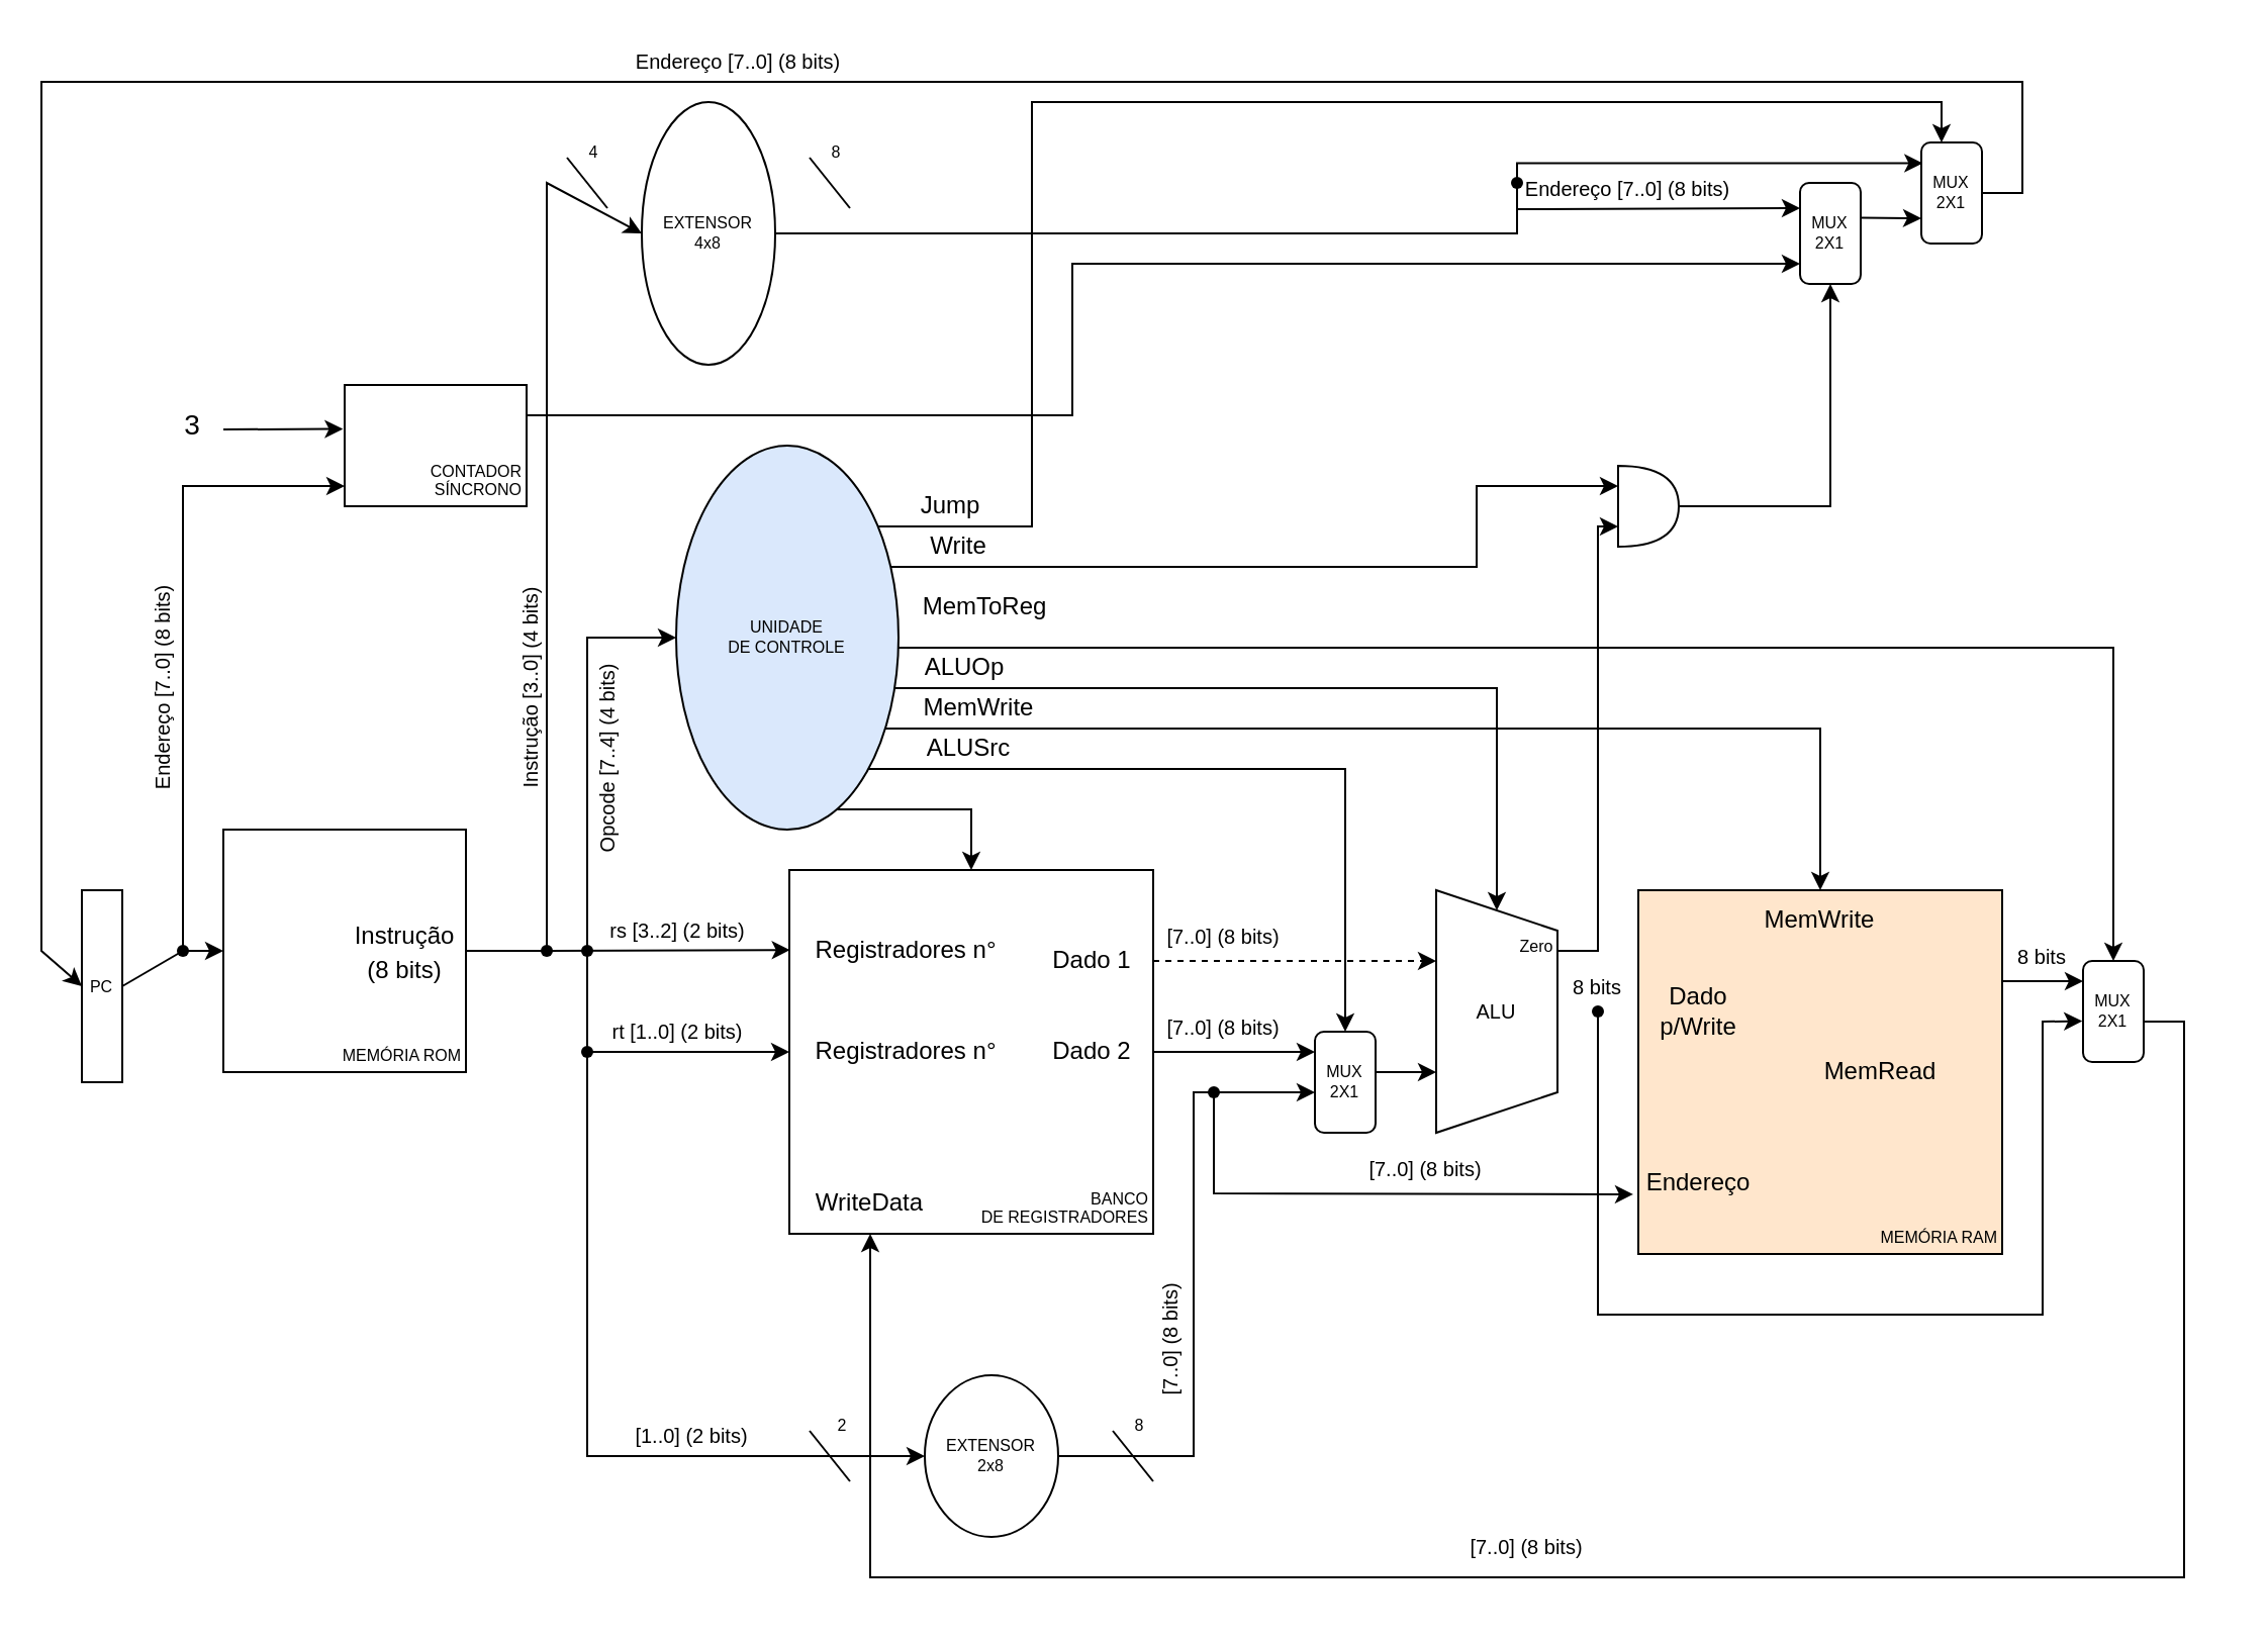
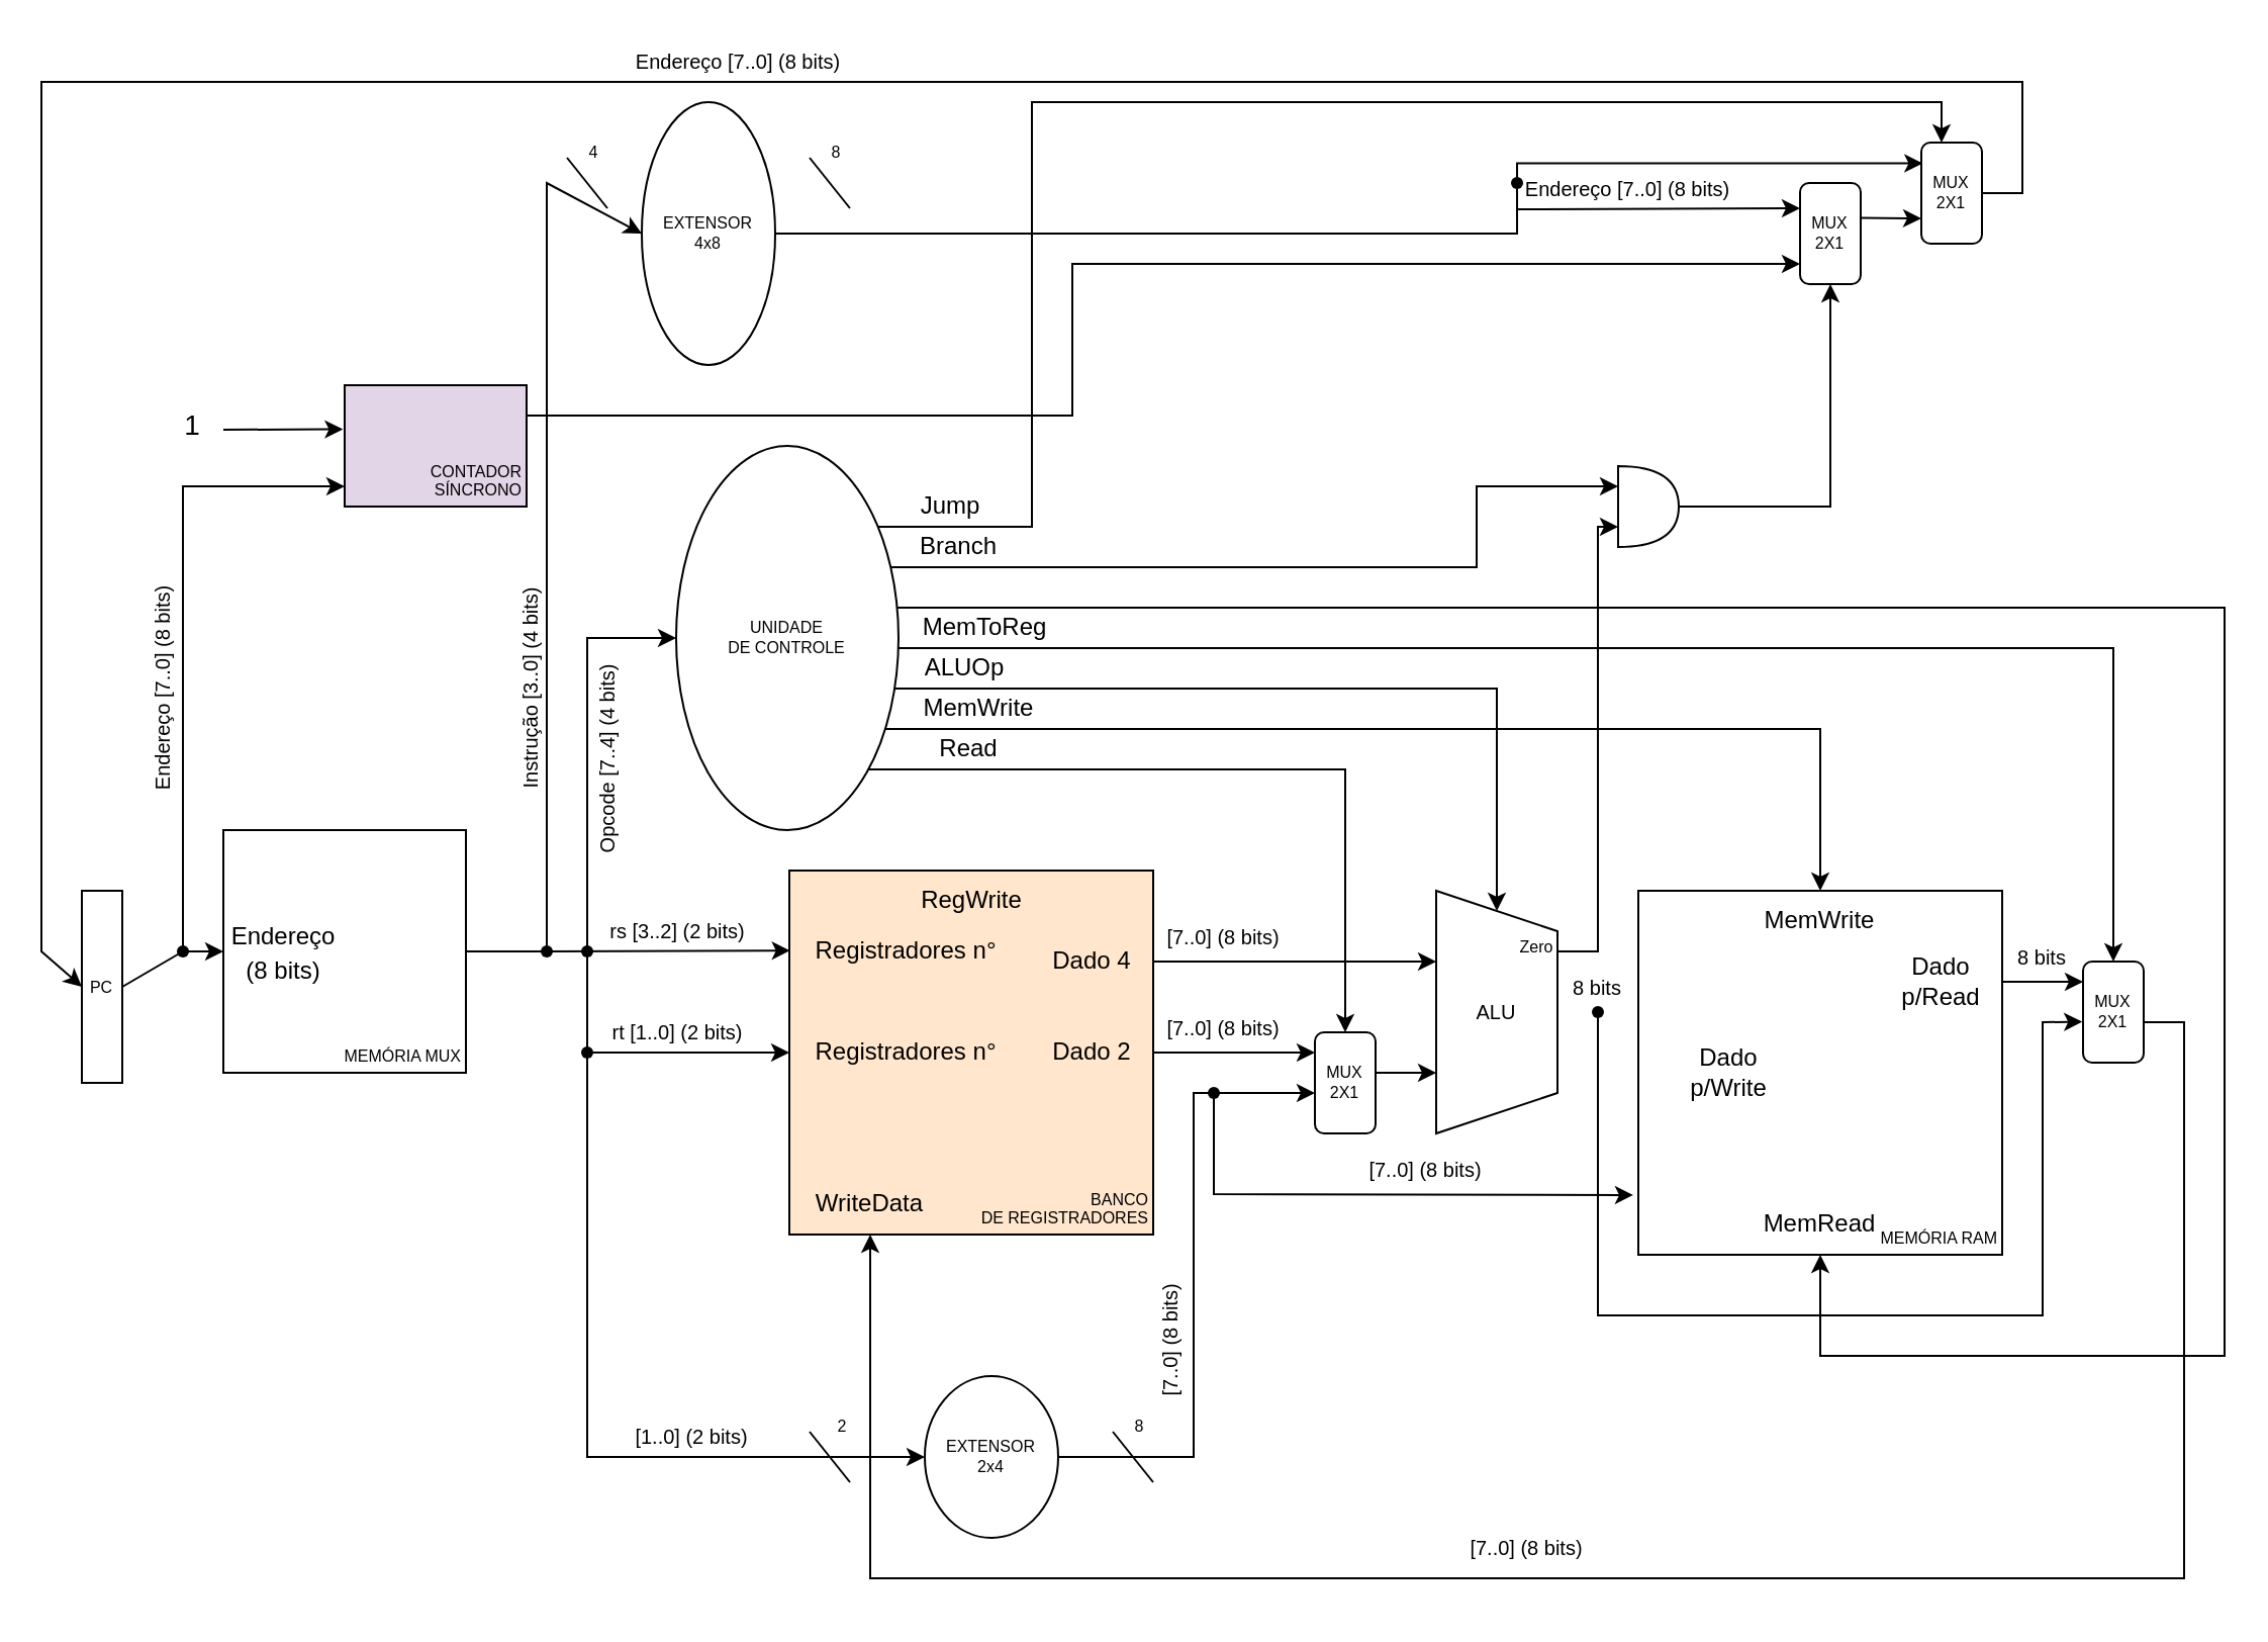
- <mxCell id="47" value="3" style="text;html=1;strokeColor=none;fillColor=none;align=center;verticalAlign=middle;whiteSpace=wrap;rounded=0;fontSize=14;" parent="1" vertex="1"><mxGeometry x="80" y="190" width="30" height="40" as="geometry" /></mxCell>
+ <mxCell id="47" value="1" style="text;html=1;strokeColor=none;fillColor=none;align=center;verticalAlign=middle;whiteSpace=wrap;rounded=0;fontSize=14;" parent="1" vertex="1"><mxGeometry x="80" y="190" width="30" height="40" as="geometry" /></mxCell>
- <mxCell id="12" value="CONTADOR&lt;br style=&quot;font-size: 8px;&quot;&gt;SÍNCRONO" style="whiteSpace=wrap;html=1;verticalAlign=bottom;align=right;fontSize=8;" parent="1" vertex="1"><mxGeometry x="170" y="190" width="90" height="60" as="geometry" /></mxCell>
+ <mxCell id="12" value="CONTADOR&lt;br style=&quot;font-size: 8px;&quot;&gt;SÍNCRONO" style="whiteSpace=wrap;html=1;verticalAlign=bottom;align=right;fontSize=8;fillColor=#e1d5e7;" parent="1" vertex="1"><mxGeometry x="170" y="190" width="90" height="60" as="geometry" /></mxCell>
- <mxCell id="61" value="Write" style="text;html=1;strokeColor=none;fillColor=none;align=center;verticalAlign=middle;whiteSpace=wrap;rounded=0;fontSize=12;" parent="1" vertex="1"><mxGeometry x="444" y="260" width="60" height="20" as="geometry" /></mxCell>
+ <mxCell id="61" value="Branch" style="text;html=1;strokeColor=none;fillColor=none;align=center;verticalAlign=middle;whiteSpace=wrap;rounded=0;fontSize=12;" parent="1" vertex="1"><mxGeometry x="444" y="260" width="60" height="20" as="geometry" /></mxCell>
- <mxCell id="62" value="MemToReg" style="text;html=1;strokeColor=none;fillColor=none;align=center;verticalAlign=middle;whiteSpace=wrap;rounded=0;fontSize=12;" parent="1" vertex="1"><mxGeometry x="457" y="290" width="60" height="20" as="geometry" /></mxCell>
+ <mxCell id="62" value="MemToReg" style="text;html=1;strokeColor=none;fillColor=none;align=center;verticalAlign=middle;whiteSpace=wrap;rounded=0;fontSize=12;" parent="1" vertex="1"><mxGeometry x="457" y="300" width="60" height="20" as="geometry" /></mxCell>
+ <mxCell id="2" value="" style="endArrow=classic;html=1;rounded=0;fontSize=10;entryX=0.5;entryY=1;entryDx=0;entryDy=0;exitX=0.873;exitY=0.421;exitDx=0;exitDy=0;exitPerimeter=0;" parent="1" source="38" target="29" edge="1"><mxGeometry width="50" height="50" relative="1" as="geometry"><mxPoint x="450" y="300" as="sourcePoint" /><mxPoint x="290" y="420" as="targetPoint" /><Array as="points"><mxPoint x="1100" y="300" /><mxPoint x="1100" y="670" /><mxPoint x="900" y="670" /></Array></mxGeometry></mxCell>
- <mxCell id="38" value="UNIDADE&lt;br style=&quot;font-size: 8px;&quot;&gt;DE CONTROLE" style="ellipse;whiteSpace=wrap;html=1;fontSize=8;fillColor=#dae8fc;" parent="1" vertex="1"><mxGeometry x="334" y="220" width="110" height="190" as="geometry" /></mxCell>
+ <mxCell id="38" value="UNIDADE&lt;br style=&quot;font-size: 8px;&quot;&gt;DE CONTROLE" style="ellipse;whiteSpace=wrap;html=1;fontSize=8;" parent="1" vertex="1"><mxGeometry x="334" y="220" width="110" height="190" as="geometry" /></mxCell>
- <mxCell id="65" value="ALUSrc" style="text;html=1;strokeColor=none;fillColor=none;align=center;verticalAlign=middle;whiteSpace=wrap;rounded=0;fontSize=12;" parent="1" vertex="1"><mxGeometry x="434" y="360" width="90" height="20" as="geometry" /></mxCell>
+ <mxCell id="65" value="Read" style="text;html=1;strokeColor=none;fillColor=none;align=center;verticalAlign=middle;whiteSpace=wrap;rounded=0;fontSize=12;" parent="1" vertex="1"><mxGeometry x="434" y="360" width="90" height="20" as="geometry" /></mxCell>
- <mxCell id="36" style="edgeStyle=orthogonalEdgeStyle;rounded=0;orthogonalLoop=1;jettySize=auto;html=1;fontSize=10;exitX=0.701;exitY=0.955;exitDx=0;exitDy=0;exitPerimeter=0;" parent="1" source="38" target="17" edge="1"><mxGeometry relative="1" as="geometry"><mxPoint x="450" y="420" as="targetPoint" /><mxPoint x="440" y="400" as="sourcePoint" /><Array as="points"><mxPoint x="411" y="400" /><mxPoint x="480" y="400" /></Array></mxGeometry></mxCell>
+ <mxCell id="66" value="RegWrite" style="text;html=1;strokeColor=none;fillColor=none;align=center;verticalAlign=middle;whiteSpace=wrap;rounded=0;fontSize=12;" parent="1" vertex="1"><mxGeometry x="437" y="435" width="87" height="20" as="geometry" /></mxCell>
+ <mxCell id="48" value="&lt;font style=&quot;font-size: 12px&quot;&gt;Endereço (8 bits)&lt;/font&gt;" style="text;html=1;strokeColor=none;fillColor=none;align=center;verticalAlign=middle;whiteSpace=wrap;rounded=0;fontSize=14;" parent="1" vertex="1"><mxGeometry x="110" y="455" width="60" height="30" as="geometry" /></mxCell>
- <mxCell id="49" value="&lt;font style=&quot;font-size: 12px&quot;&gt;Instrução (8 bits)&lt;/font&gt;" style="text;html=1;strokeColor=none;fillColor=none;align=center;verticalAlign=middle;whiteSpace=wrap;rounded=0;fontSize=14;" parent="1" vertex="1"><mxGeometry x="170" y="455" width="60" height="30" as="geometry" /></mxCell>
- <mxCell id="58" value="Dado 1" style="text;html=1;strokeColor=none;fillColor=none;align=center;verticalAlign=middle;whiteSpace=wrap;rounded=0;fontSize=12;" parent="1" vertex="1"><mxGeometry x="510" y="460" width="60" height="30" as="geometry" /></mxCell>
+ <mxCell id="58" value="Dado 4" style="text;html=1;strokeColor=none;fillColor=none;align=center;verticalAlign=middle;whiteSpace=wrap;rounded=0;fontSize=12;" parent="1" vertex="1"><mxGeometry x="510" y="460" width="60" height="30" as="geometry" /></mxCell>
- <mxCell id="16" style="edgeStyle=orthogonalEdgeStyle;rounded=0;orthogonalLoop=1;jettySize=auto;html=1;exitX=1;exitY=0.25;exitDx=0;exitDy=0;entryX=0.292;entryY=1;entryDx=0;entryDy=0;entryPerimeter=0;fontSize=10;dashed=1;" parent="1" source="17" target="31" edge="1"><mxGeometry relative="1" as="geometry" /></mxCell>
+ <mxCell id="16" style="edgeStyle=orthogonalEdgeStyle;rounded=0;orthogonalLoop=1;jettySize=auto;html=1;exitX=1;exitY=0.25;exitDx=0;exitDy=0;entryX=0.292;entryY=1;entryDx=0;entryDy=0;entryPerimeter=0;fontSize=10;" parent="1" source="17" target="31" edge="1"><mxGeometry relative="1" as="geometry" /></mxCell>
+ <mxCell id="55" value="Dado&lt;br&gt;p/Read" style="text;html=1;strokeColor=none;fillColor=none;align=center;verticalAlign=middle;whiteSpace=wrap;rounded=0;fontSize=12;" parent="1" vertex="1"><mxGeometry x="930" y="470" width="60" height="30" as="geometry" /></mxCell>
- <mxCell id="53" value="Dado&lt;br&gt;p/Write" style="text;html=1;strokeColor=none;fillColor=none;align=center;verticalAlign=middle;whiteSpace=wrap;rounded=0;fontSize=12;" parent="1" vertex="1"><mxGeometry x="810" y="485" width="60" height="30" as="geometry" /></mxCell>
+ <mxCell id="53" value="Dado&lt;br&gt;p/Write" style="text;html=1;strokeColor=none;fillColor=none;align=center;verticalAlign=middle;whiteSpace=wrap;rounded=0;fontSize=12;" parent="1" vertex="1"><mxGeometry x="825" y="515" width="60" height="30" as="geometry" /></mxCell>
- <mxCell id="17" value="BANCO&lt;br style=&quot;font-size: 8px;&quot;&gt;DE REGISTRADORES" style="whiteSpace=wrap;html=1;aspect=fixed;verticalAlign=bottom;align=right;fontSize=8;" parent="1" vertex="1"><mxGeometry x="390" y="430" width="180" height="180" as="geometry" /></mxCell>
+ <mxCell id="17" value="BANCO&lt;br style=&quot;font-size: 8px;&quot;&gt;DE REGISTRADORES" style="whiteSpace=wrap;html=1;aspect=fixed;verticalAlign=bottom;align=right;fontSize=8;fillColor=#ffe6cc;" parent="1" vertex="1"><mxGeometry x="390" y="430" width="180" height="180" as="geometry" /></mxCell>
- <mxCell id="9" value="MEMÓRIA ROM" style="whiteSpace=wrap;html=1;aspect=fixed;verticalAlign=bottom;fontSize=8;align=right;" parent="1" vertex="1"><mxGeometry x="110" y="410" width="120" height="120" as="geometry" /></mxCell>
+ <mxCell id="9" value="MEMÓRIA MUX" style="whiteSpace=wrap;html=1;aspect=fixed;verticalAlign=bottom;fontSize=8;align=right;" parent="1" vertex="1"><mxGeometry x="110" y="410" width="120" height="120" as="geometry" /></mxCell>
- <mxCell id="29" value="&lt;font style=&quot;font-size: 8px&quot;&gt;MEMÓRIA RAM&lt;/font&gt;" style="whiteSpace=wrap;html=1;aspect=fixed;verticalAlign=bottom;align=right;fillColor=#ffe6cc;" parent="1" vertex="1"><mxGeometry x="810" y="440" width="180" height="180" as="geometry" /></mxCell>
+ <mxCell id="29" value="&lt;font style=&quot;font-size: 8px&quot;&gt;MEMÓRIA RAM&lt;/font&gt;" style="whiteSpace=wrap;html=1;aspect=fixed;verticalAlign=bottom;align=right;" parent="1" vertex="1"><mxGeometry x="810" y="440" width="180" height="180" as="geometry" /></mxCell>
- <mxCell id="51" value="MemRead" style="text;html=1;strokeColor=none;fillColor=none;align=center;verticalAlign=middle;whiteSpace=wrap;rounded=0;fontSize=12;" parent="1" vertex="1"><mxGeometry x="900" y="515" width="60" height="30" as="geometry" /></mxCell>
+ <mxCell id="51" value="MemRead" style="text;html=1;strokeColor=none;fillColor=none;align=center;verticalAlign=middle;whiteSpace=wrap;rounded=0;fontSize=12;" parent="1" vertex="1"><mxGeometry x="870" y="590" width="60" height="30" as="geometry" /></mxCell>
- <mxCell id="52" value="Endereço" style="text;html=1;strokeColor=none;fillColor=none;align=center;verticalAlign=middle;whiteSpace=wrap;rounded=0;fontSize=12;" parent="1" vertex="1"><mxGeometry x="810" y="570" width="60" height="30" as="geometry" /></mxCell>
- <mxCell id="33" value="EXTENSOR&lt;br style=&quot;font-size: 8px;&quot;&gt;2x8" style="ellipse;whiteSpace=wrap;html=1;fontSize=8;verticalAlign=middle;" parent="1" vertex="1"><mxGeometry x="457" y="680" width="66" height="80" as="geometry" /></mxCell>
+ <mxCell id="33" value="EXTENSOR&lt;br style=&quot;font-size: 8px;&quot;&gt;2x4" style="ellipse;whiteSpace=wrap;html=1;fontSize=8;verticalAlign=middle;" parent="1" vertex="1"><mxGeometry x="457" y="680" width="66" height="80" as="geometry" /></mxCell>
